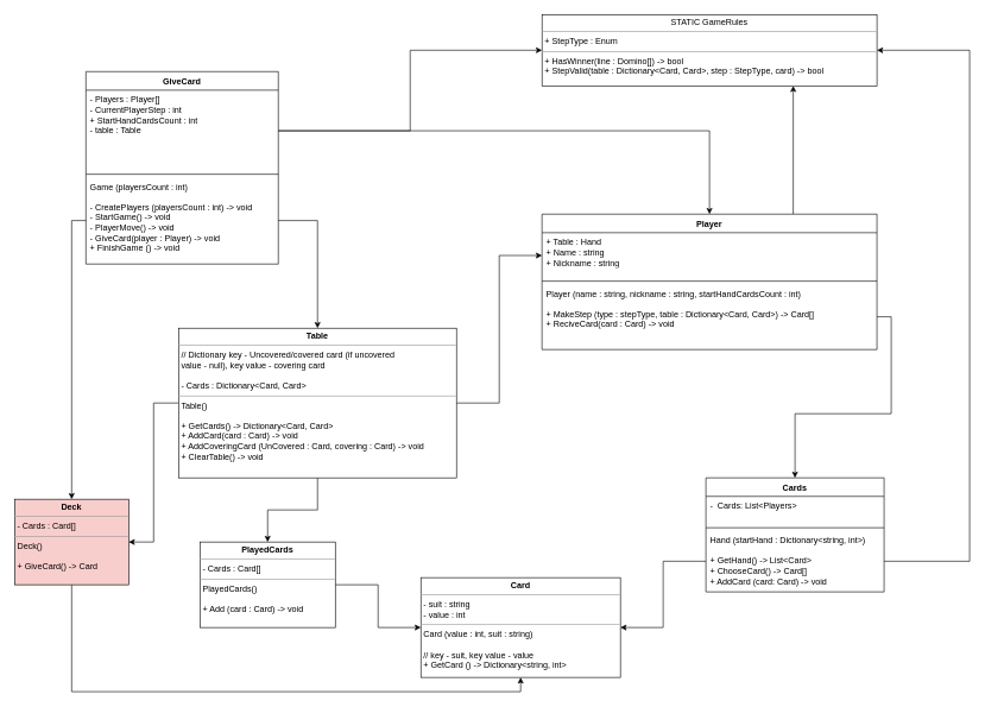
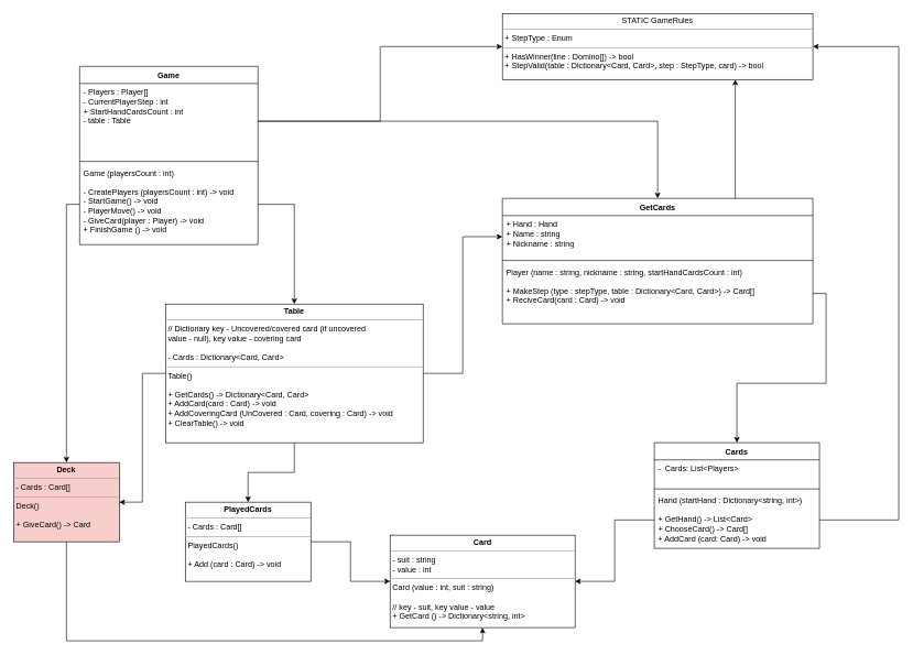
- <mxCell id="2" value="GiveCard" style="swimlane;fontStyle=1;align=center;verticalAlign=top;childLayout=stackLayout;horizontal=1;startSize=26;horizontalStack=0;resizeParent=1;resizeParentMax=0;resizeLast=0;collapsible=1;marginBottom=0;whiteSpace=wrap;html=1;" vertex="1" parent="1"><mxGeometry x="120" y="100" width="270" height="270" as="geometry"><mxRectangle x="340" y="90" width="70" height="30" as="alternateBounds" /></mxGeometry></mxCell>
+ <mxCell id="2" value="Game" style="swimlane;fontStyle=1;align=center;verticalAlign=top;childLayout=stackLayout;horizontal=1;startSize=26;horizontalStack=0;resizeParent=1;resizeParentMax=0;resizeLast=0;collapsible=1;marginBottom=0;whiteSpace=wrap;html=1;" vertex="1" parent="1"><mxGeometry x="120" y="100" width="270" height="270" as="geometry"><mxRectangle x="340" y="90" width="70" height="30" as="alternateBounds" /></mxGeometry></mxCell>
- <mxCell id="18" value="Player" style="swimlane;fontStyle=1;align=center;verticalAlign=top;childLayout=stackLayout;horizontal=1;startSize=26;horizontalStack=0;resizeParent=1;resizeParentMax=0;resizeLast=0;collapsible=1;marginBottom=0;whiteSpace=wrap;html=1;" vertex="1" parent="1"><mxGeometry x="760" y="300" width="470" height="190" as="geometry"><mxRectangle x="250" y="350" width="80" height="30" as="alternateBounds" /></mxGeometry></mxCell>
+ <mxCell id="18" value="GetCards" style="swimlane;fontStyle=1;align=center;verticalAlign=top;childLayout=stackLayout;horizontal=1;startSize=26;horizontalStack=0;resizeParent=1;resizeParentMax=0;resizeLast=0;collapsible=1;marginBottom=0;whiteSpace=wrap;html=1;" vertex="1" parent="1"><mxGeometry x="760" y="300" width="470" height="190" as="geometry"><mxRectangle x="250" y="350" width="80" height="30" as="alternateBounds" /></mxGeometry></mxCell>
- <mxCell id="19" value="+ Table : Hand&lt;br&gt;+ Name : string&lt;br&gt;+ Nickname : string" style="text;strokeColor=none;fillColor=none;align=left;verticalAlign=top;spacingLeft=4;spacingRight=4;overflow=hidden;rotatable=0;points=[[0,0.5],[1,0.5]];portConstraint=eastwest;whiteSpace=wrap;html=1;" vertex="1" parent="18"><mxGeometry y="26" width="470" height="64" as="geometry" /></mxCell>
+ <mxCell id="19" value="+ Hand : Hand&lt;br&gt;+ Name : string&lt;br&gt;+ Nickname : string" style="text;strokeColor=none;fillColor=none;align=left;verticalAlign=top;spacingLeft=4;spacingRight=4;overflow=hidden;rotatable=0;points=[[0,0.5],[1,0.5]];portConstraint=eastwest;whiteSpace=wrap;html=1;" vertex="1" parent="18"><mxGeometry y="26" width="470" height="64" as="geometry" /></mxCell>
